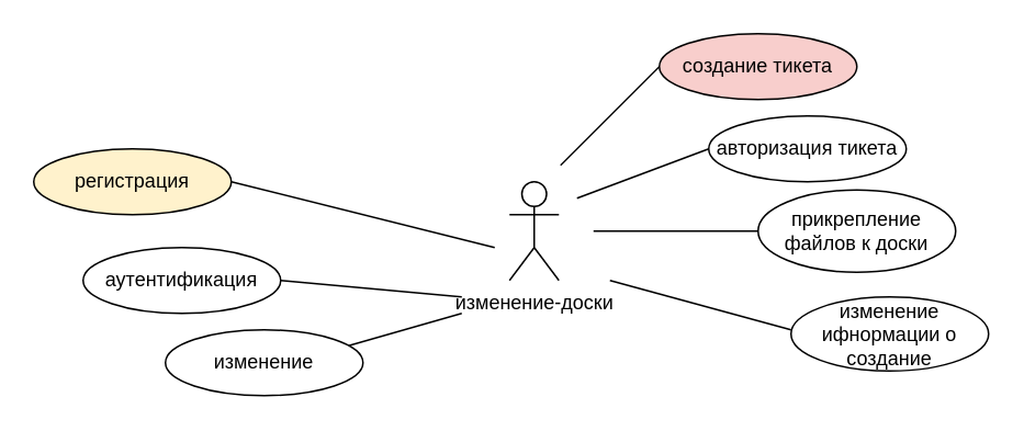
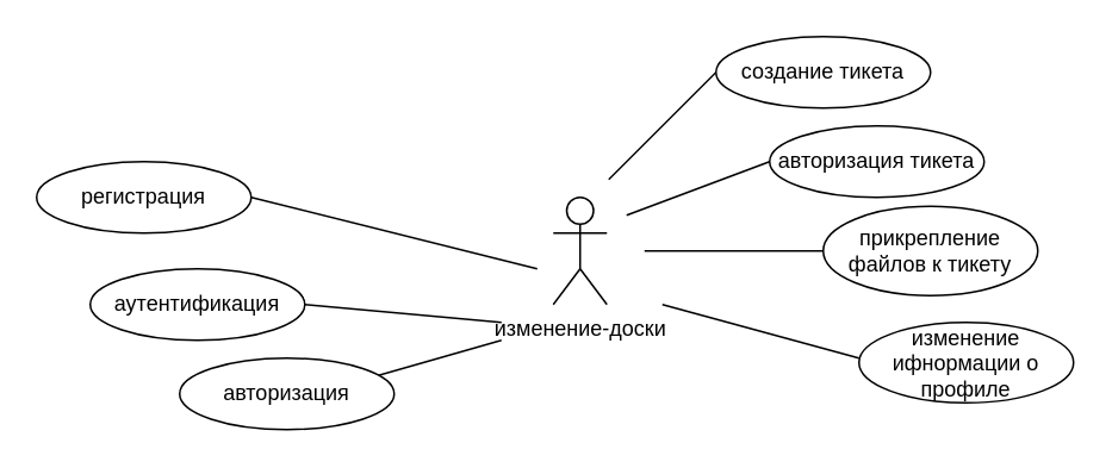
- <mxCell id="10" value="создание тикета" style="ellipse;whiteSpace=wrap;html=1;fillColor=#f8cecc;" vertex="1" parent="1"><mxGeometry x="400" y="20" width="120" height="40" as="geometry" /></mxCell>
+ <mxCell id="10" value="создание тикета" style="ellipse;whiteSpace=wrap;html=1;" vertex="1" parent="1"><mxGeometry x="400" y="20" width="120" height="40" as="geometry" /></mxCell>
- <mxCell id="8" value="регистрация" style="ellipse;whiteSpace=wrap;html=1;fillColor=#fff2cc;" vertex="1" parent="1"><mxGeometry x="20" y="90" width="120" height="40" as="geometry" /></mxCell>
+ <mxCell id="8" value="регистрация" style="ellipse;whiteSpace=wrap;html=1;" vertex="1" parent="1"><mxGeometry x="20" y="90" width="120" height="40" as="geometry" /></mxCell>
- <mxCell id="14" value="прикрепление файлов к доски" style="ellipse;whiteSpace=wrap;html=1;" vertex="1" parent="1"><mxGeometry x="460" y="115" width="120" height="50" as="geometry" /></mxCell>
+ <mxCell id="14" value="прикрепление файлов к тикету" style="ellipse;whiteSpace=wrap;html=1;" vertex="1" parent="1"><mxGeometry x="460" y="115" width="120" height="50" as="geometry" /></mxCell>
- <mxCell id="16" value="изменение ифнормации о создание" style="ellipse;whiteSpace=wrap;html=1;" vertex="1" parent="1"><mxGeometry x="480" y="180" width="120" height="45" as="geometry" /></mxCell>
+ <mxCell id="16" value="изменение ифнормации о профиле" style="ellipse;whiteSpace=wrap;html=1;" vertex="1" parent="1"><mxGeometry x="480" y="180" width="120" height="45" as="geometry" /></mxCell>
- <mxCell id="4" value="изменение" style="ellipse;whiteSpace=wrap;html=1;" vertex="1" parent="1"><mxGeometry x="100" y="200" width="120" height="40" as="geometry" /></mxCell>
+ <mxCell id="4" value="авторизация" style="ellipse;whiteSpace=wrap;html=1;" vertex="1" parent="1"><mxGeometry x="100" y="200" width="120" height="40" as="geometry" /></mxCell>
